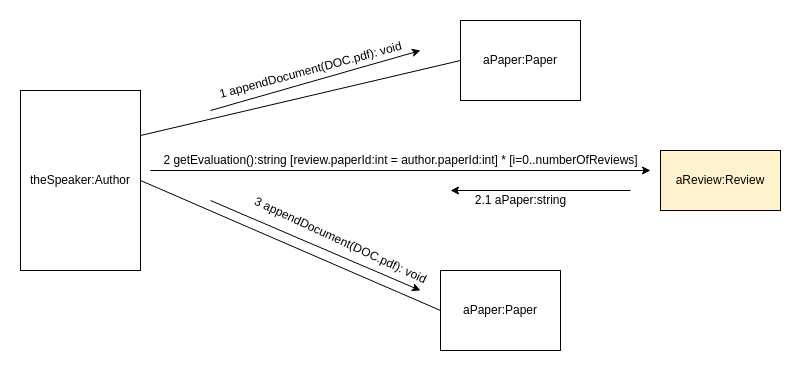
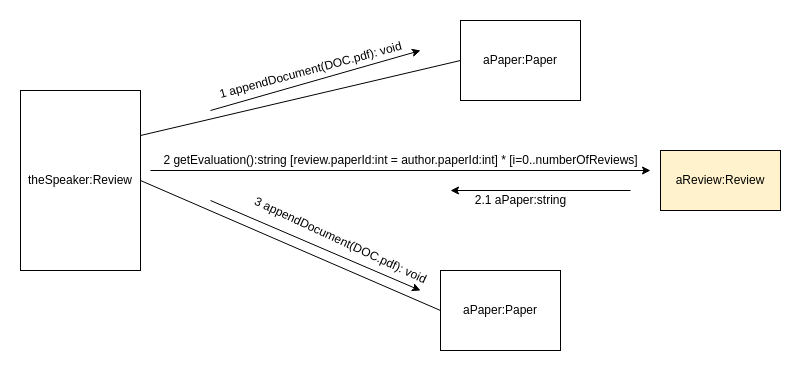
- <mxCell id="2" value="theSpeaker:Author" style="rounded=0;whiteSpace=wrap;html=1;" vertex="1" parent="1"><mxGeometry x="20" y="90" width="120" height="180" as="geometry" /></mxCell>
+ <mxCell id="2" value="theSpeaker:Review" style="rounded=0;whiteSpace=wrap;html=1;" vertex="1" parent="1"><mxGeometry x="20" y="90" width="120" height="180" as="geometry" /></mxCell>
